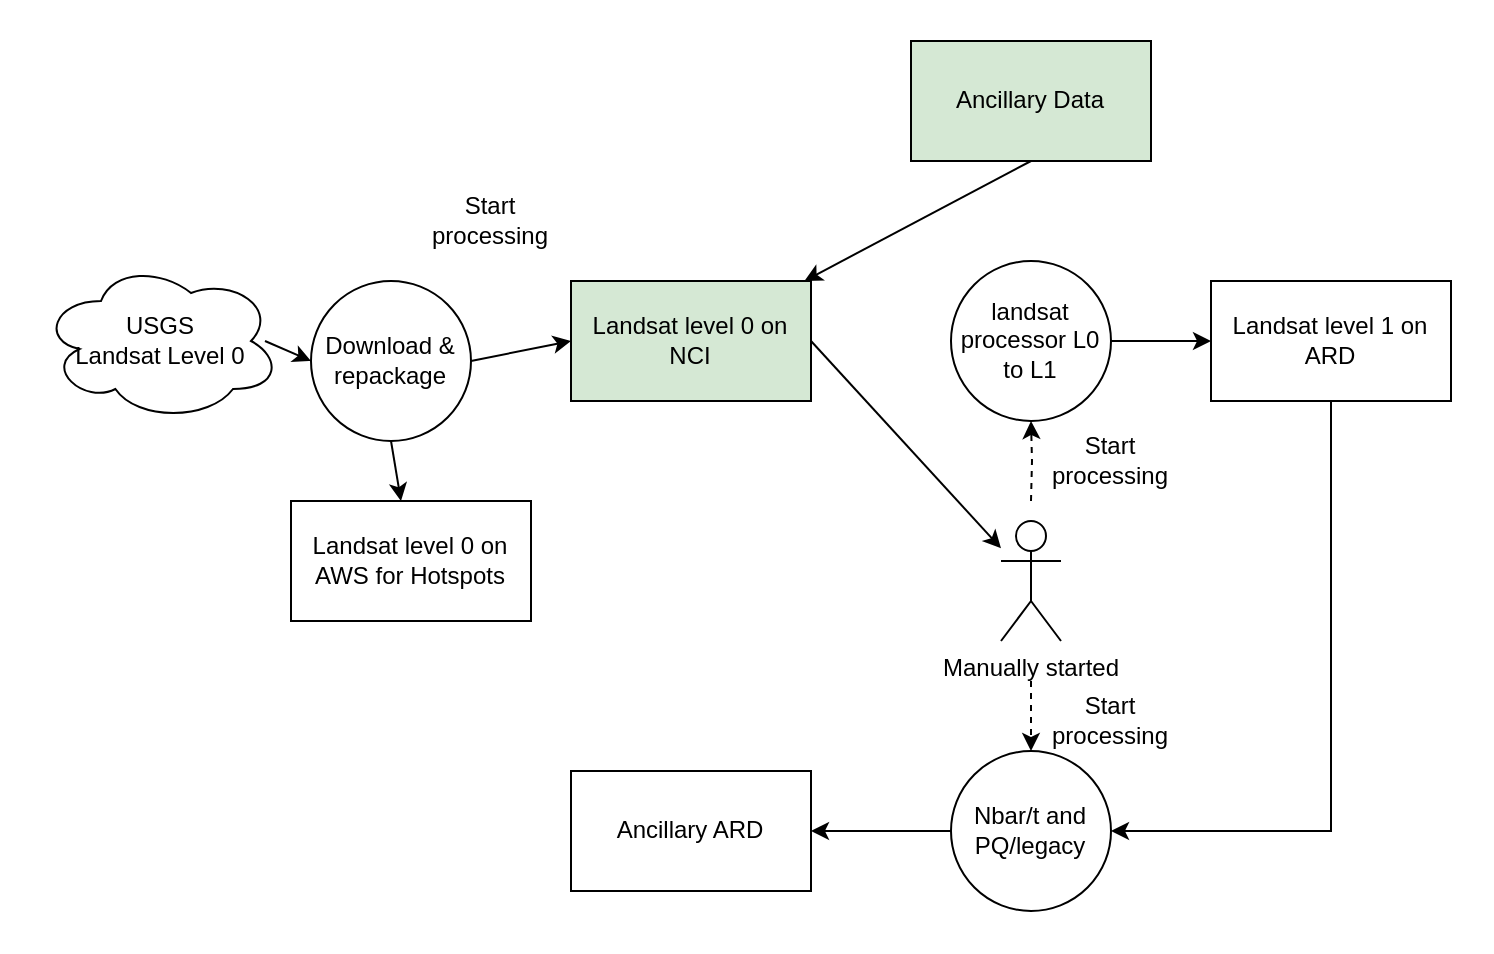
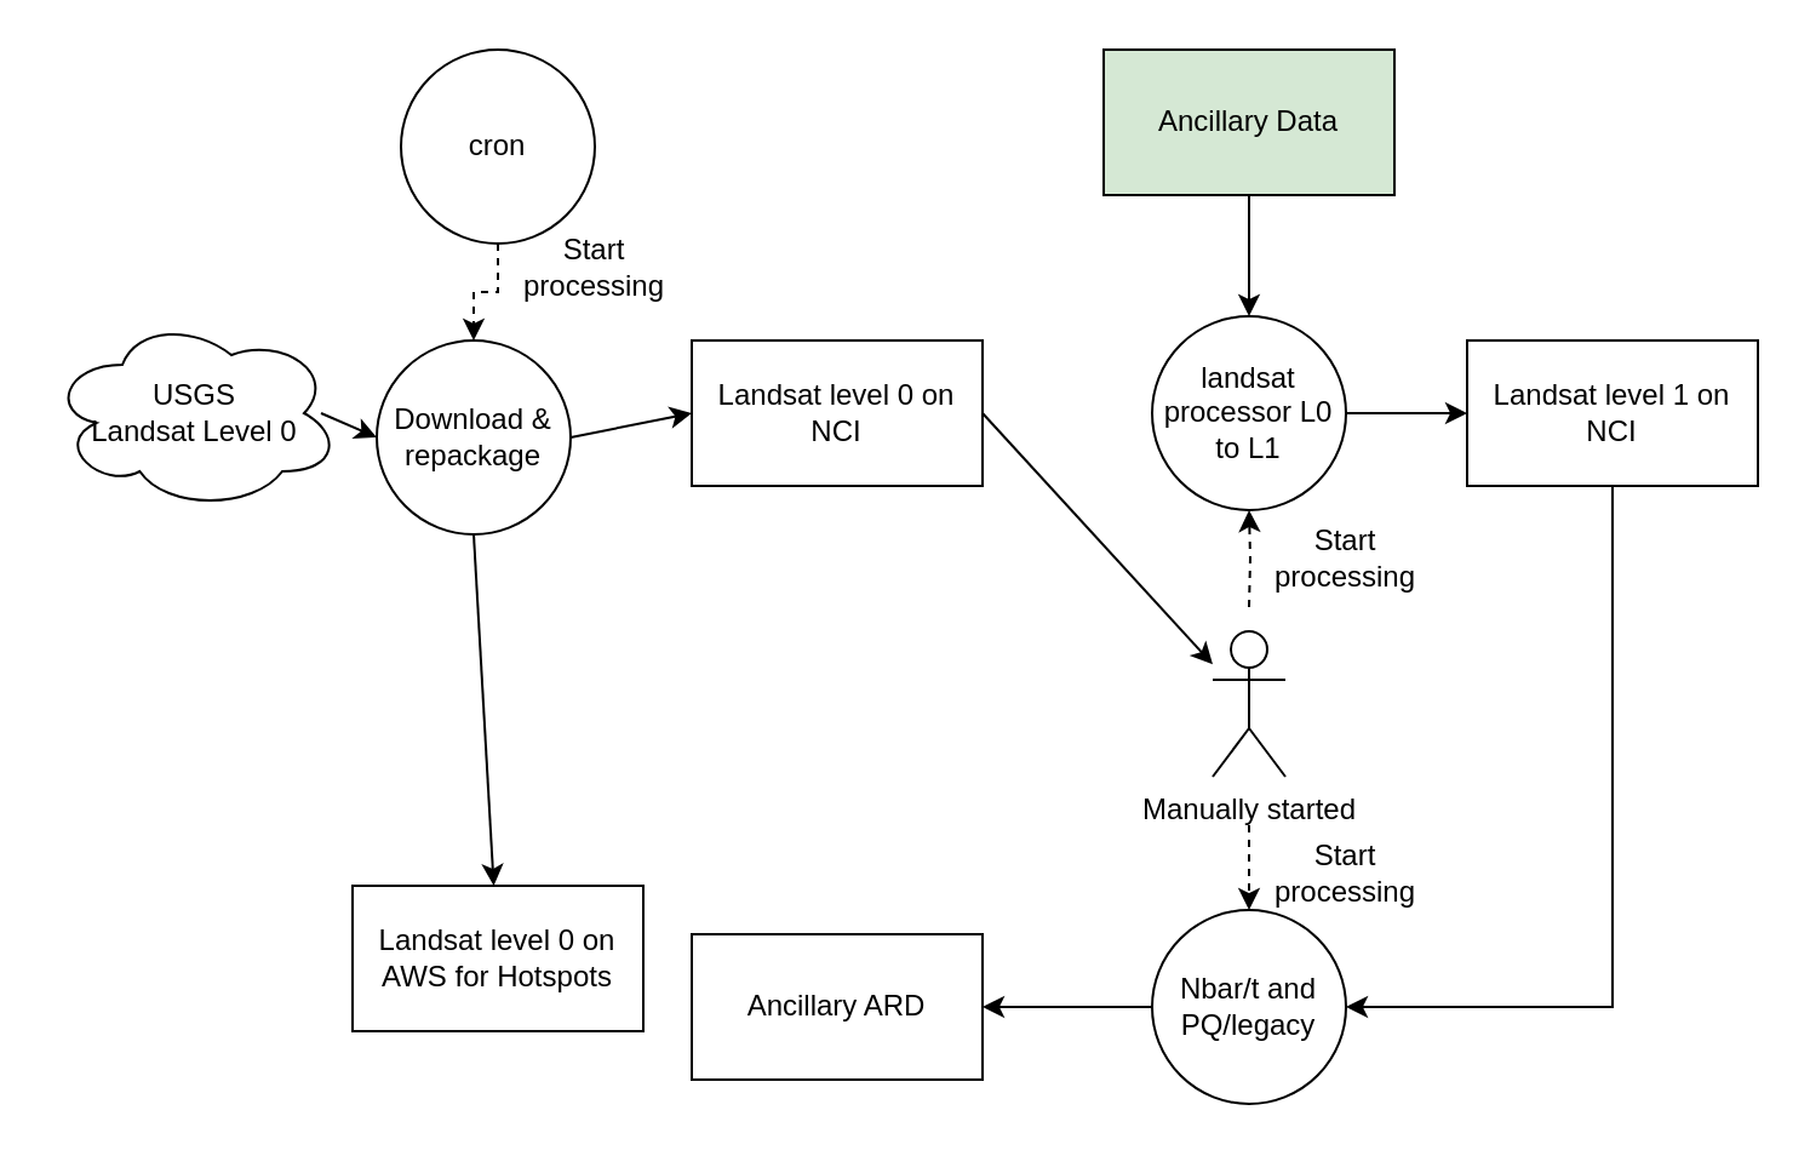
+ <mxCell id="6" value="cron&lt;br&gt;" style="ellipse;whiteSpace=wrap;html=1;aspect=fixed;" parent="1" vertex="1"><mxGeometry x="165" y="20" width="80" height="80" as="geometry" /></mxCell>
- <mxCell id="21" value="" style="endArrow=classic;html=1;exitX=0.5;exitY=1;exitDx=0;exitDy=0;" parent="1" source="20" target="3" edge="1"><mxGeometry width="50" height="50" relative="1" as="geometry"><mxPoint x="315" y="250" as="sourcePoint" /><mxPoint x="365" y="200" as="targetPoint" /></mxGeometry></mxCell>
+ <mxCell id="21" value="" style="endArrow=classic;html=1;exitX=0.5;exitY=1;exitDx=0;exitDy=0;entryX=0.5;entryY=0;entryDx=0;entryDy=0;" parent="1" source="20" target="5" edge="1"><mxGeometry width="50" height="50" relative="1" as="geometry"><mxPoint x="315" y="250" as="sourcePoint" /><mxPoint x="365" y="200" as="targetPoint" /></mxGeometry></mxCell>
+ <mxCell id="22" value="" style="edgeStyle=orthogonalEdgeStyle;rounded=0;orthogonalLoop=1;jettySize=auto;html=1;dashed=1;entryX=0.5;entryY=0;entryDx=0;entryDy=0;exitX=0.5;exitY=1;exitDx=0;exitDy=0;" parent="1" source="6" target="4" edge="1"><mxGeometry relative="1" as="geometry"><mxPoint x="115" y="110" as="sourcePoint" /><mxPoint x="115" y="70" as="targetPoint" /></mxGeometry></mxCell>
- <mxCell id="3" value="Landsat level 0 on NCI" style="rounded=0;whiteSpace=wrap;html=1;fillColor=#d5e8d4;" parent="1" vertex="1"><mxGeometry x="285" y="140" width="120" height="60" as="geometry" /></mxCell>
+ <mxCell id="3" value="Landsat level 0 on NCI" style="rounded=0;whiteSpace=wrap;html=1;" parent="1" vertex="1"><mxGeometry x="285" y="140" width="120" height="60" as="geometry" /></mxCell>
- <mxCell id="13" value="&lt;span style=&quot;white-space: normal&quot;&gt;Landsat level 1 on ARD&lt;/span&gt;" style="rounded=0;whiteSpace=wrap;html=1;" parent="1" vertex="1"><mxGeometry x="605" y="140" width="120" height="60" as="geometry" /></mxCell>
+ <mxCell id="13" value="&lt;span style=&quot;white-space: normal&quot;&gt;Landsat level 1 on NCI&lt;/span&gt;" style="rounded=0;whiteSpace=wrap;html=1;" parent="1" vertex="1"><mxGeometry x="605" y="140" width="120" height="60" as="geometry" /></mxCell>
- <mxCell id="18" value="Landsat level 0 on AWS for Hotspots" style="rounded=0;whiteSpace=wrap;html=1;" parent="1" vertex="1"><mxGeometry x="145" y="250" width="120" height="60" as="geometry" /></mxCell>
+ <mxCell id="18" value="Landsat level 0 on AWS for Hotspots" style="rounded=0;whiteSpace=wrap;html=1;" parent="1" vertex="1"><mxGeometry x="145" y="365" width="120" height="60" as="geometry" /></mxCell>
